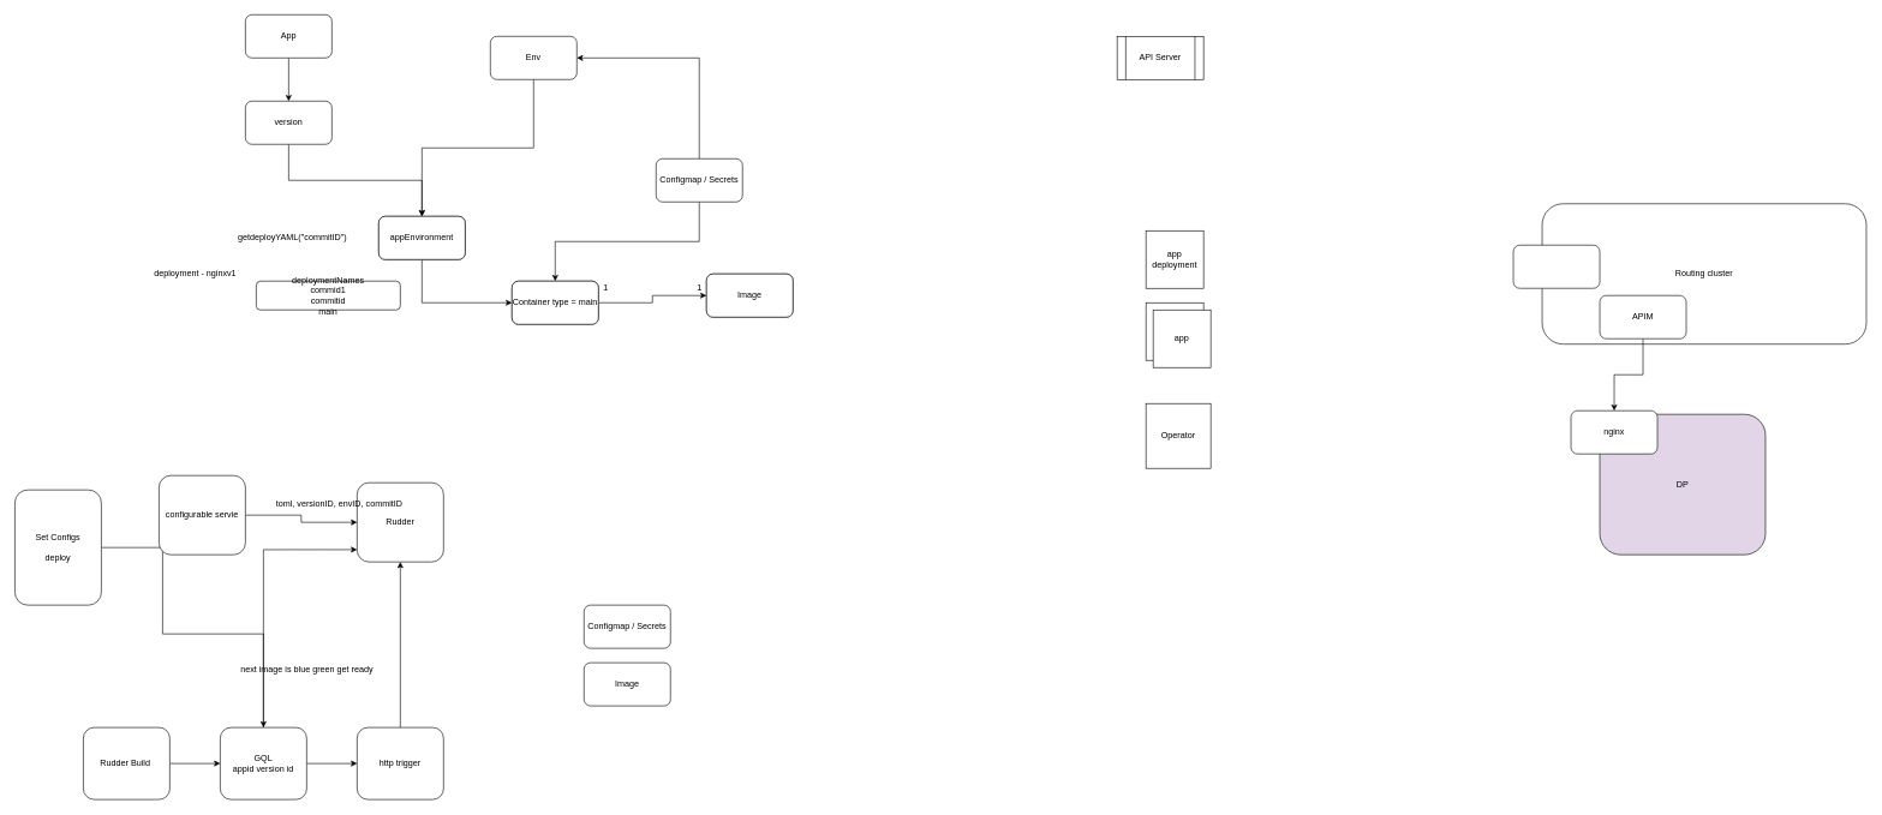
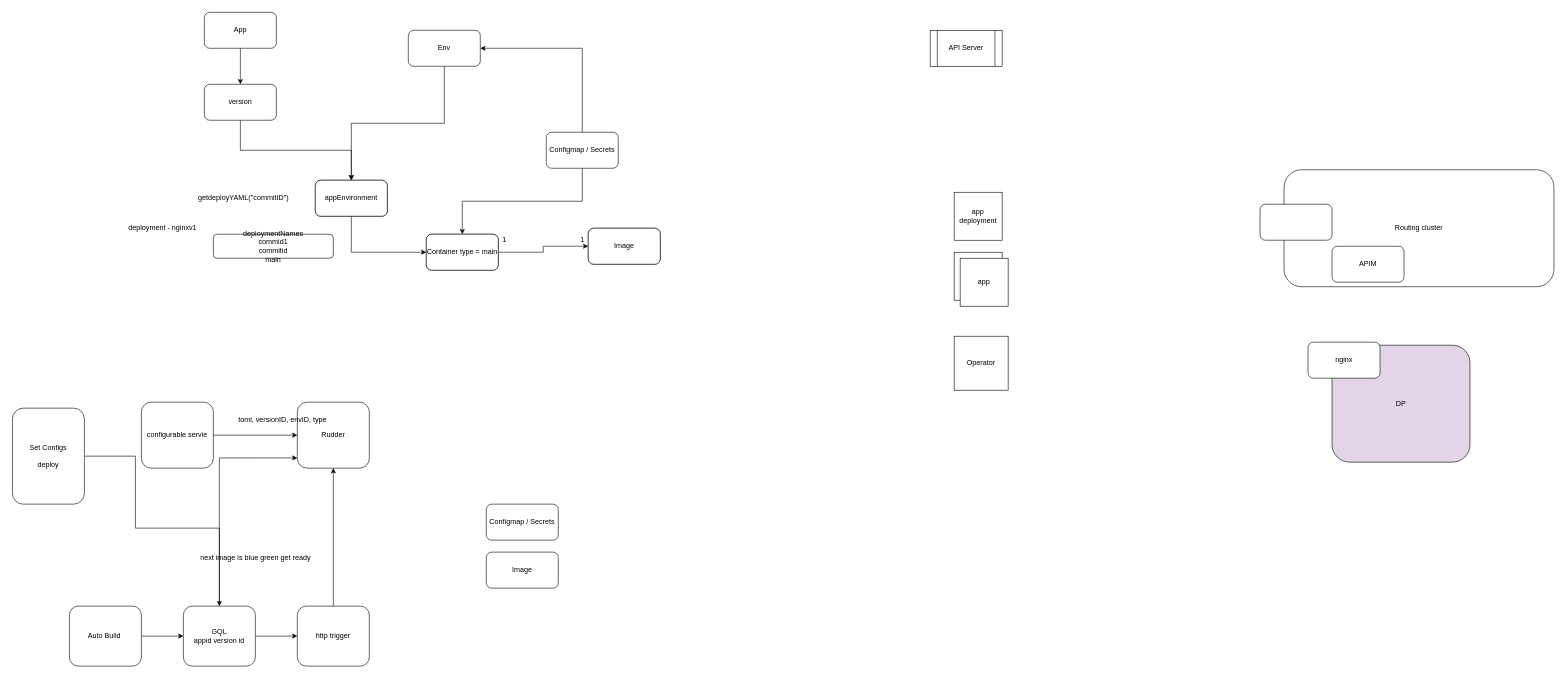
- <mxCell id="48" style="edgeStyle=orthogonalEdgeStyle;rounded=0;orthogonalLoop=1;jettySize=auto;html=1;exitX=0.5;exitY=1;exitDx=0;exitDy=0;" parent="1" source="49" target="50" edge="1"><mxGeometry relative="1" as="geometry" /></mxCell>
- <mxCell id="35" value="toml, versionID, envID, commitID" style="text;html=1;align=center;verticalAlign=middle;resizable=0;points=[];autosize=1;strokeColor=none;fillColor=none;" parent="1" vertex="1"><mxGeometry x="375" y="690" width="190" height="20" as="geometry" /></mxCell>
+ <mxCell id="35" value="toml, versionID, envID, type" style="text;html=1;align=center;verticalAlign=middle;resizable=0;points=[];autosize=1;strokeColor=none;fillColor=none;" parent="1" vertex="1"><mxGeometry x="375" y="690" width="190" height="20" as="geometry" /></mxCell>
- <mxCell id="22" value="configurable servie" style="rounded=1;whiteSpace=wrap;html=1;" parent="1" vertex="1"><mxGeometry x="220" y="660" width="120" height="110" as="geometry" /></mxCell>
+ <mxCell id="22" value="configurable servie" style="rounded=1;whiteSpace=wrap;html=1;" parent="1" vertex="1"><mxGeometry x="235" y="670" width="120" height="110" as="geometry" /></mxCell>
- <mxCell id="25" value="Rudder Build&amp;nbsp;" style="rounded=1;whiteSpace=wrap;html=1;" parent="1" vertex="1"><mxGeometry x="115" y="1010" width="120" height="100" as="geometry" /></mxCell>
+ <mxCell id="25" value="Auto Build&amp;nbsp;" style="rounded=1;whiteSpace=wrap;html=1;" parent="1" vertex="1"><mxGeometry x="115" y="1010" width="120" height="100" as="geometry" /></mxCell>
